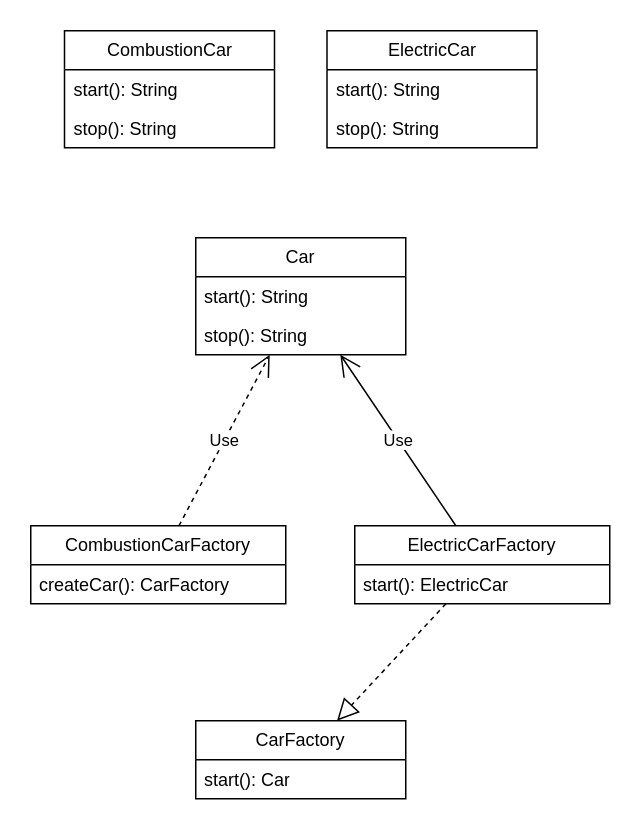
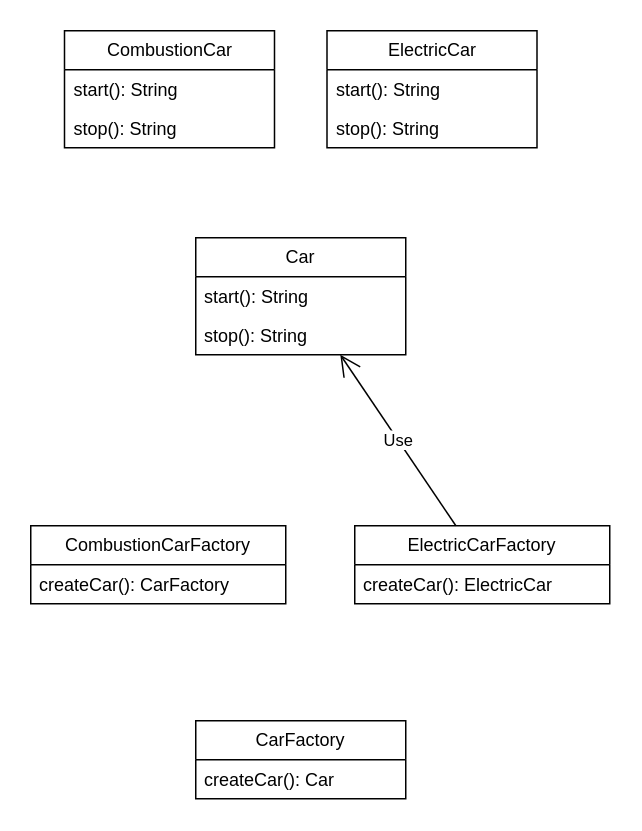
- <mxCell id="18" value="Use" style="endArrow=open;endSize=12;dashed=1;html=1;rounded=0;" edge="1" parent="1" source="13" target="2"><mxGeometry width="160" relative="1" as="geometry"><mxPoint x="100" y="260" as="sourcePoint" /><mxPoint x="260" y="260" as="targetPoint" /></mxGeometry></mxCell>
- <mxCell id="16" value="start(): ElectricCar" style="text;strokeColor=none;fillColor=none;align=left;verticalAlign=top;spacingLeft=4;spacingRight=4;overflow=hidden;rotatable=0;points=[[0,0.5],[1,0.5]];portConstraint=eastwest;whiteSpace=wrap;html=1;" vertex="1" parent="15"><mxGeometry y="26" width="170" height="26" as="geometry" /></mxCell>
+ <mxCell id="16" value="createCar(): ElectricCar" style="text;strokeColor=none;fillColor=none;align=left;verticalAlign=top;spacingLeft=4;spacingRight=4;overflow=hidden;rotatable=0;points=[[0,0.5],[1,0.5]];portConstraint=eastwest;whiteSpace=wrap;html=1;" vertex="1" parent="15"><mxGeometry y="26" width="170" height="26" as="geometry" /></mxCell>
- <mxCell id="17" value="" style="endArrow=block;dashed=1;endFill=0;endSize=12;html=1;rounded=0;" edge="1" parent="1" source="15" target="5"><mxGeometry width="160" relative="1" as="geometry"><mxPoint x="134" y="412" as="sourcePoint" /><mxPoint x="191" y="490" as="targetPoint" /></mxGeometry></mxCell>
- <mxCell id="6" value="start(): Car" style="text;strokeColor=none;fillColor=none;align=left;verticalAlign=top;spacingLeft=4;spacingRight=4;overflow=hidden;rotatable=0;points=[[0,0.5],[1,0.5]];portConstraint=eastwest;whiteSpace=wrap;html=1;" vertex="1" parent="5"><mxGeometry y="26" width="140" height="26" as="geometry" /></mxCell>
+ <mxCell id="6" value="createCar(): Car" style="text;strokeColor=none;fillColor=none;align=left;verticalAlign=top;spacingLeft=4;spacingRight=4;overflow=hidden;rotatable=0;points=[[0,0.5],[1,0.5]];portConstraint=eastwest;whiteSpace=wrap;html=1;" vertex="1" parent="5"><mxGeometry y="26" width="140" height="26" as="geometry" /></mxCell>
